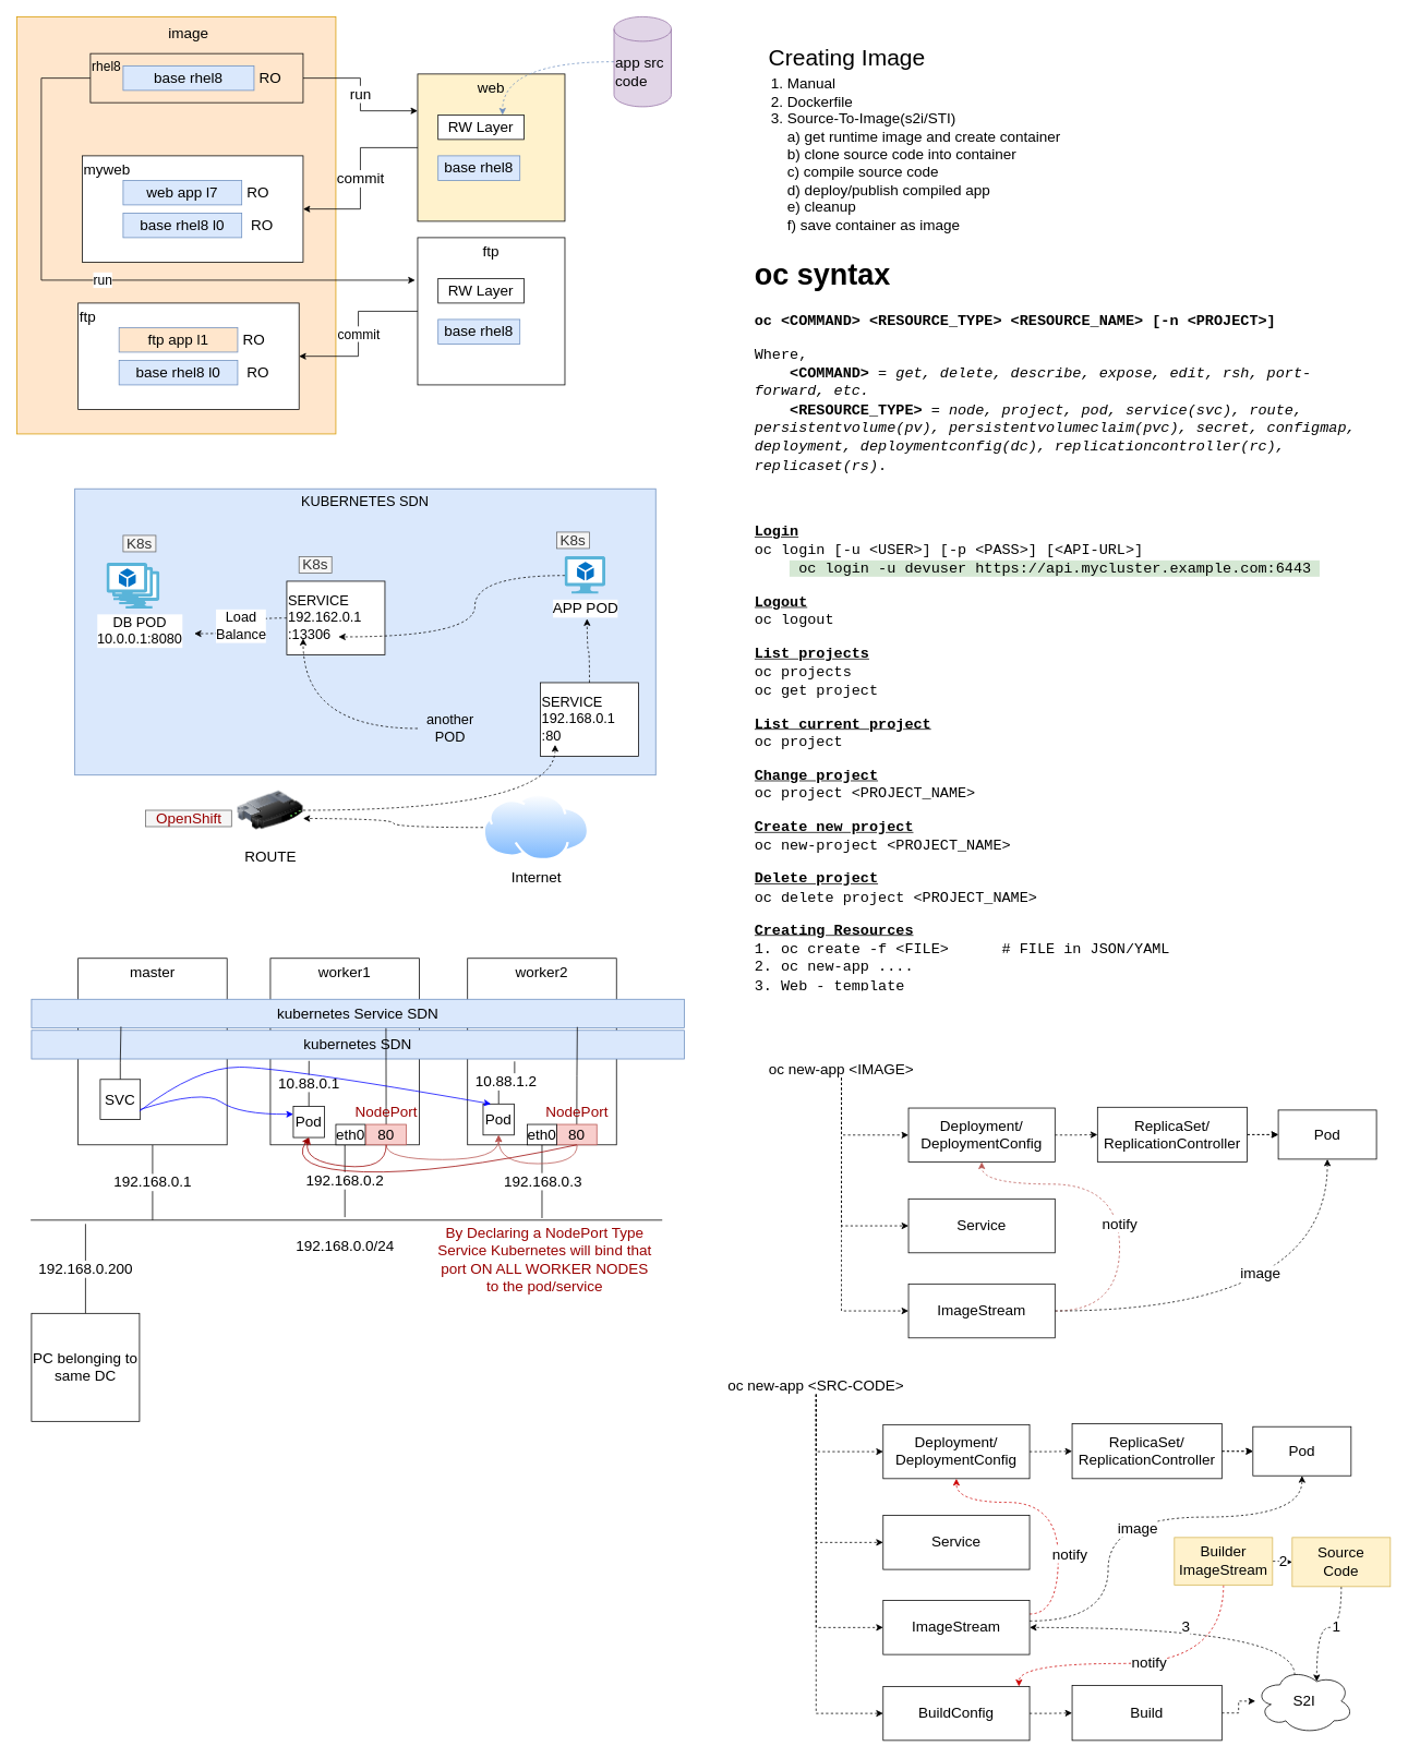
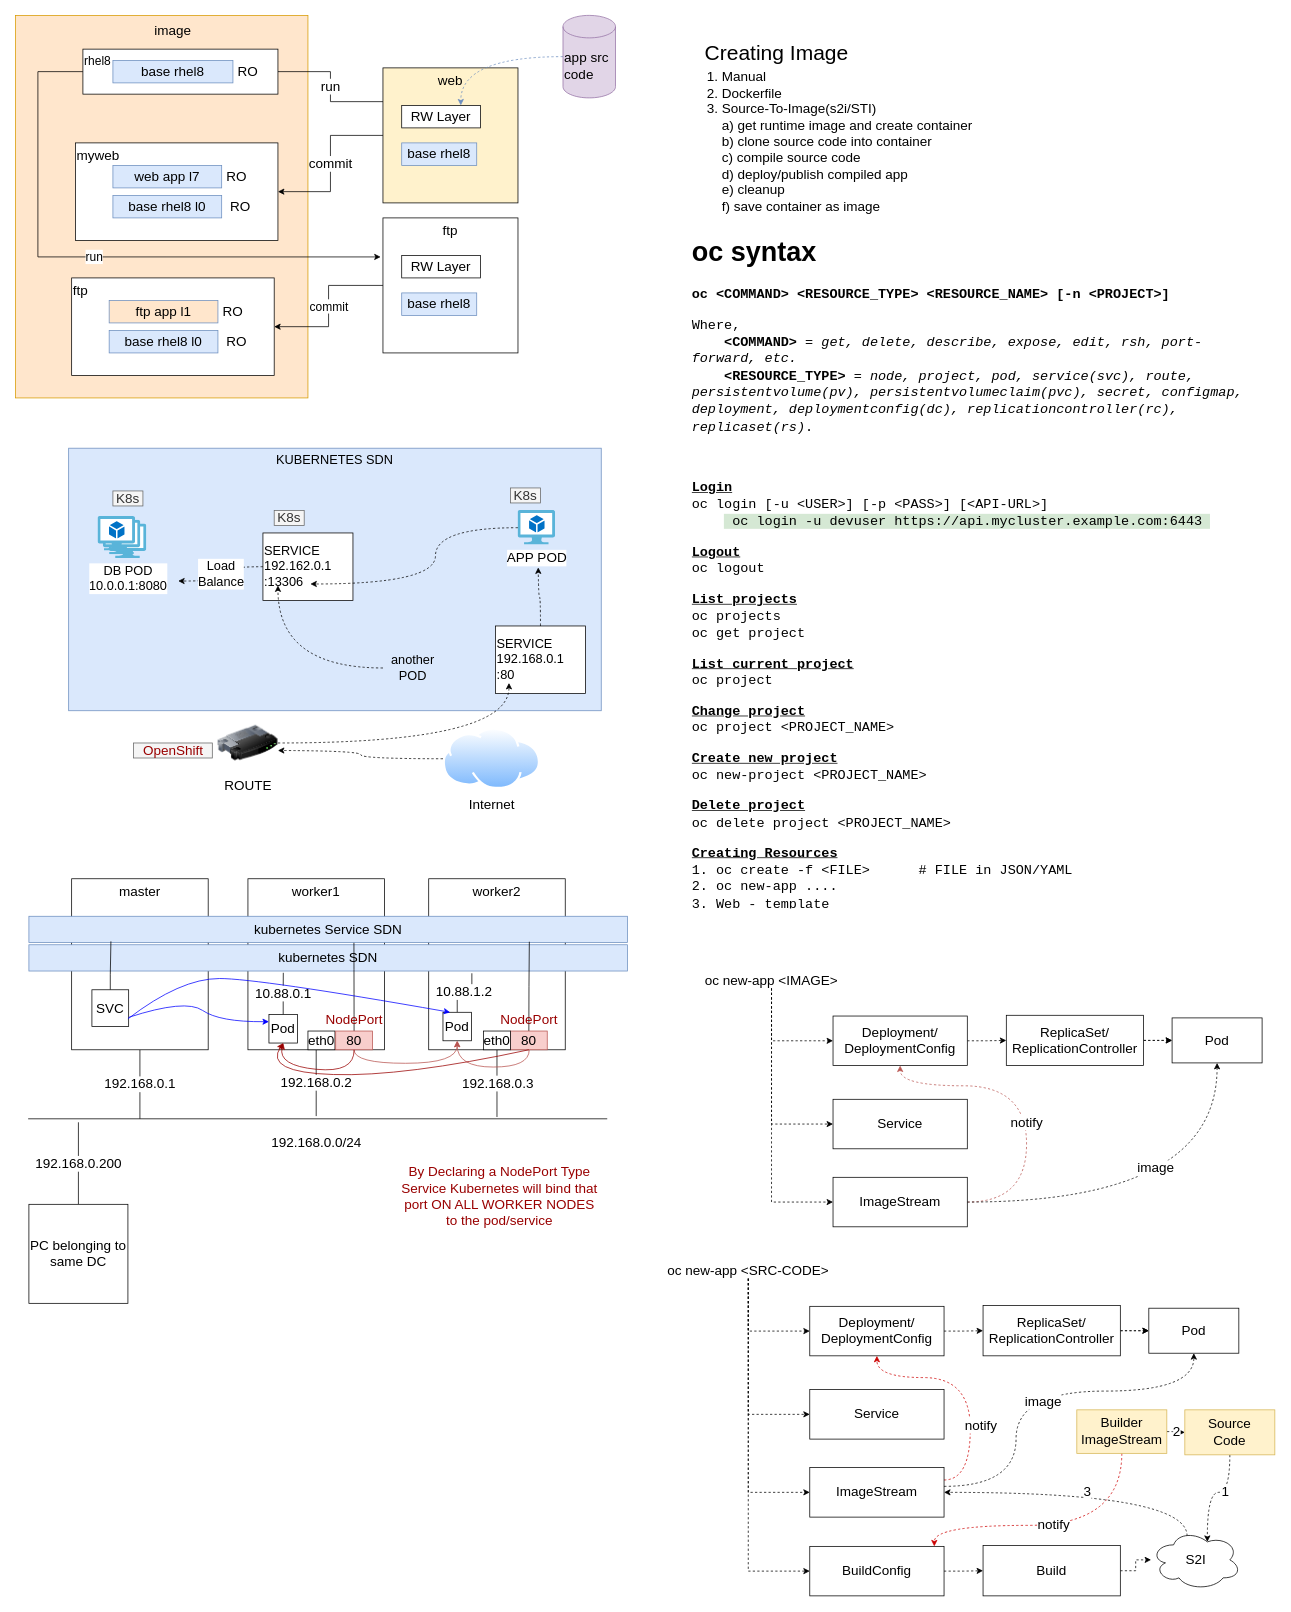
- <mxCell id="7" value="rhel8" style="rounded=0;whiteSpace=wrap;html=1;verticalAlign=top;align=left;fontSize=16;fillColor=#ffe6cc;" parent="1" vertex="1"><mxGeometry x="110" y="65" width="260" height="60" as="geometry" /></mxCell>
+ <mxCell id="7" value="rhel8" style="rounded=0;whiteSpace=wrap;html=1;verticalAlign=top;align=left;fontSize=16;" parent="1" vertex="1"><mxGeometry x="110" y="65" width="260" height="60" as="geometry" /></mxCell>
- <mxCell id="5" value="run" style="edgeStyle=orthogonalEdgeStyle;rounded=0;orthogonalLoop=1;jettySize=auto;html=1;entryX=0;entryY=0.25;entryDx=0;entryDy=0;fontSize=18;" parent="1" source="7" target="11" edge="1"><mxGeometry relative="1" as="geometry" /></mxCell>
+ <mxCell id="5" value="run" style="edgeStyle=orthogonalEdgeStyle;rounded=0;orthogonalLoop=1;jettySize=auto;html=1;entryX=0;entryY=0.25;entryDx=0;entryDy=0;fontSize=18;endArrow=none;" parent="1" source="7" target="11" edge="1"><mxGeometry relative="1" as="geometry" /></mxCell>
- <mxCell id="79" value="By Declaring a NodePort Type Service Kubernetes will bind that port ON ALL WORKER NODES to the pod/service" style="text;html=1;strokeColor=none;fillColor=none;align=center;verticalAlign=middle;whiteSpace=wrap;rounded=0;fontSize=18;fontColor=#990000;" parent="1" vertex="1"><mxGeometry x="530" y="1480" width="271" height="120" as="geometry" /></mxCell>
+ <mxCell id="79" value="By Declaring a NodePort Type Service Kubernetes will bind that port ON ALL WORKER NODES to the pod/service" style="text;html=1;strokeColor=none;fillColor=none;align=center;verticalAlign=middle;whiteSpace=wrap;rounded=0;fontSize=18;fontColor=#990000;" parent="1" vertex="1"><mxGeometry x="530" y="1535" width="271" height="120" as="geometry" /></mxCell>
